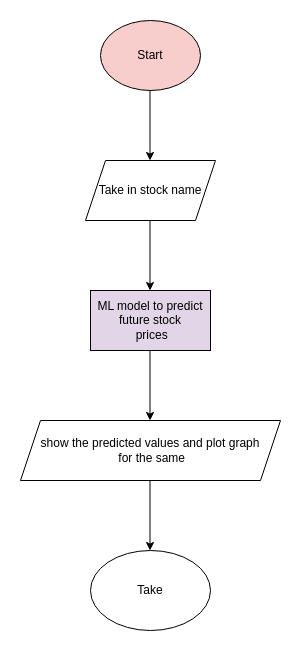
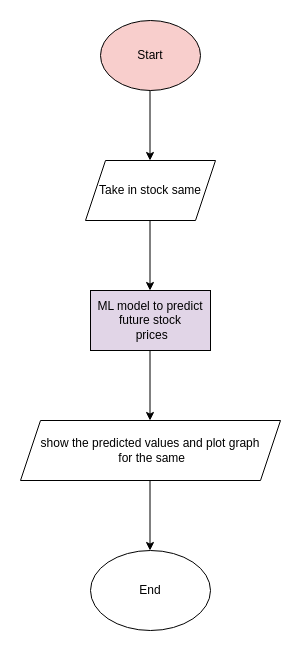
- <mxCell id="4" value="Take in stock name" style="shape=parallelogram;perimeter=parallelogramPerimeter;whiteSpace=wrap;html=1;fixedSize=1;" parent="1" vertex="1"><mxGeometry x="85" y="160" width="130" height="60" as="geometry" /></mxCell>
+ <mxCell id="4" value="Take in stock same" style="shape=parallelogram;perimeter=parallelogramPerimeter;whiteSpace=wrap;html=1;fixedSize=1;" parent="1" vertex="1"><mxGeometry x="85" y="160" width="130" height="60" as="geometry" /></mxCell>
- <mxCell id="10" value="Take&lt;br&gt;" style="ellipse;whiteSpace=wrap;html=1;" parent="1" vertex="1"><mxGeometry x="90" y="550" width="120" height="80" as="geometry" /></mxCell>
+ <mxCell id="10" value="End&lt;br&gt;" style="ellipse;whiteSpace=wrap;html=1;" parent="1" vertex="1"><mxGeometry x="90" y="550" width="120" height="80" as="geometry" /></mxCell>
